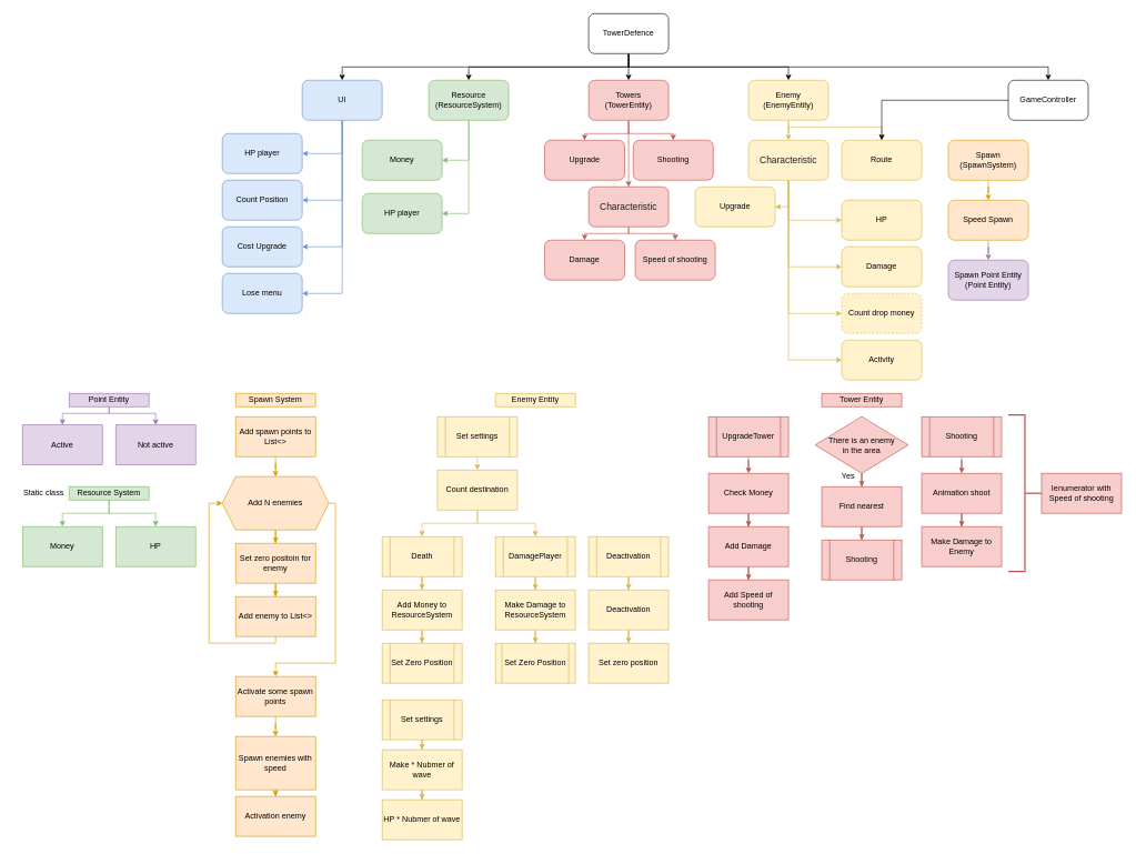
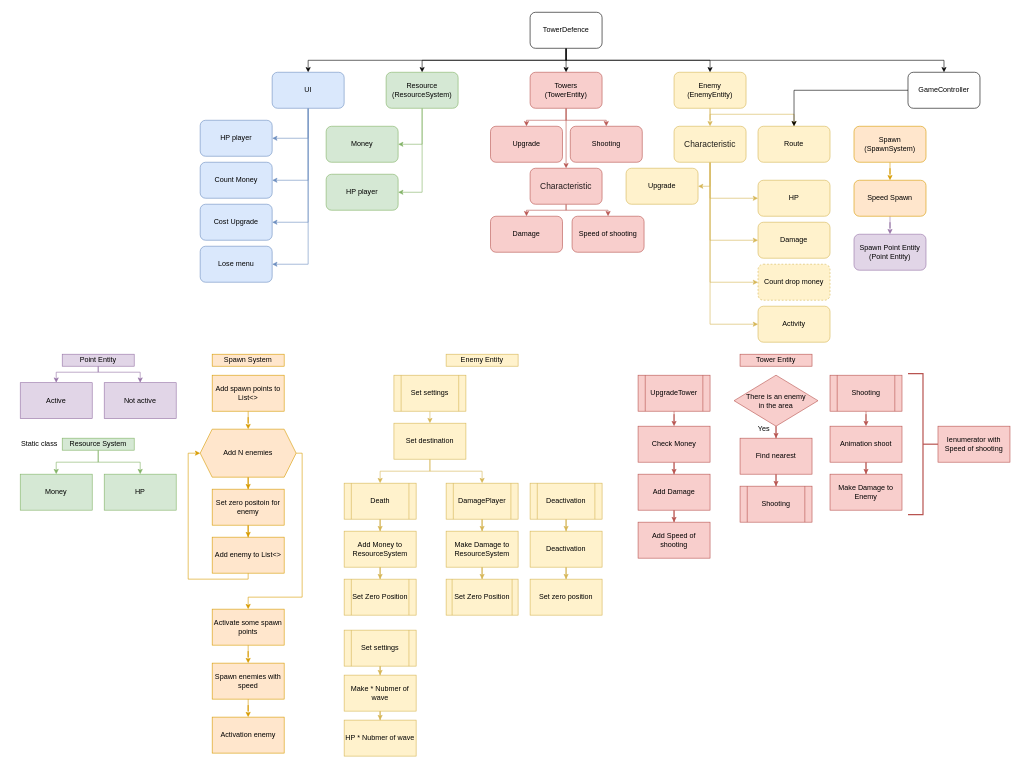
- <mxCell id="42" value="Count Position" style="rounded=1;whiteSpace=wrap;html=1;fillColor=#dae8fc;strokeColor=#6c8ebf;" vertex="1" parent="1"><mxGeometry x="333" y="270" width="120" height="60" as="geometry" /></mxCell>
+ <mxCell id="42" value="Count Money" style="rounded=1;whiteSpace=wrap;html=1;fillColor=#dae8fc;strokeColor=#6c8ebf;" vertex="1" parent="1"><mxGeometry x="333" y="270" width="120" height="60" as="geometry" /></mxCell>
- <mxCell id="71" value="Count destination" style="rounded=0;whiteSpace=wrap;html=1;fillColor=#fff2cc;strokeColor=#d6b656;" vertex="1" parent="1"><mxGeometry x="656" y="705" width="120" height="60" as="geometry" /></mxCell>
+ <mxCell id="71" value="Set destination" style="rounded=0;whiteSpace=wrap;html=1;fillColor=#fff2cc;strokeColor=#d6b656;" vertex="1" parent="1"><mxGeometry x="656" y="705" width="120" height="60" as="geometry" /></mxCell>
- <mxCell id="64" value="Spawn enemies with speed" style="rounded=0;whiteSpace=wrap;html=1;fillColor=#ffe6cc;strokeColor=#d79b00;" vertex="1" parent="1"><mxGeometry x="353" y="1105" width="120" height="80" as="geometry" /></mxCell>
+ <mxCell id="64" value="Spawn enemies with speed" style="rounded=0;whiteSpace=wrap;html=1;fillColor=#ffe6cc;strokeColor=#d79b00;" vertex="1" parent="1"><mxGeometry x="353" y="1105" width="120" height="60" as="geometry" /></mxCell>
